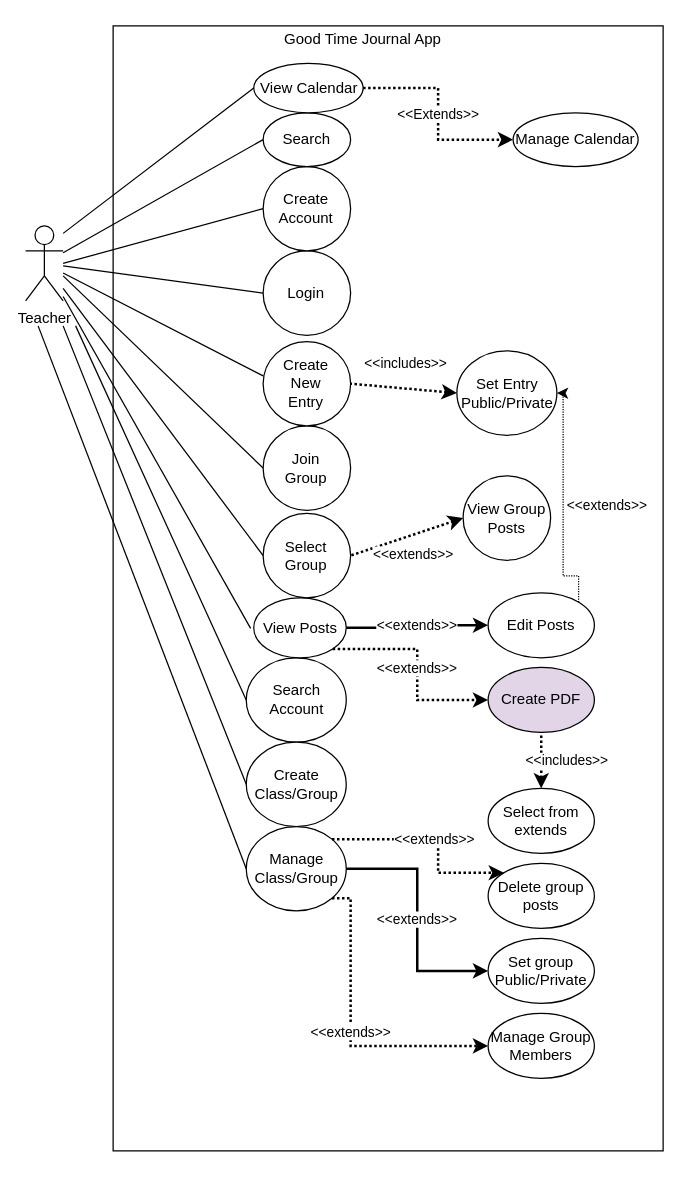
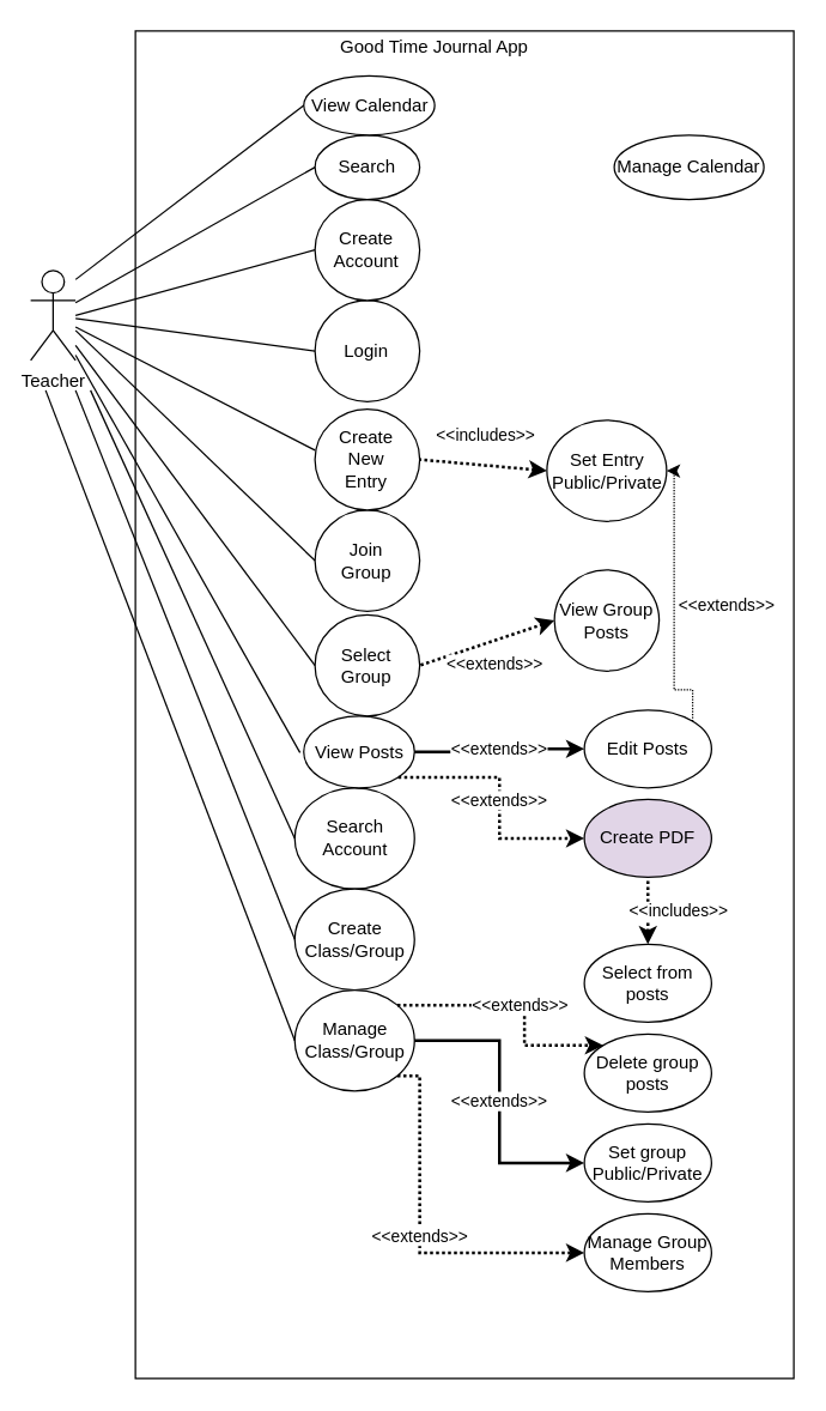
- <mxCell id="29" value="&amp;lt;&amp;lt;Extends&amp;gt;&amp;gt;" style="edgeStyle=orthogonalEdgeStyle;rounded=0;orthogonalLoop=1;jettySize=auto;html=1;dashed=1;dashPattern=1 1;endArrow=classic;endFill=1;strokeColor=#000000;strokeWidth=2;entryX=0;entryY=0.5;entryDx=0;entryDy=0;exitX=1;exitY=0.5;exitDx=0;exitDy=0;" parent="3" source="28" target="30" edge="1"><mxGeometry relative="1" as="geometry"><mxPoint x="500" y="270" as="sourcePoint" /></mxGeometry></mxCell>
- <mxCell id="37" value="Select from extends" style="ellipse;whiteSpace=wrap;html=1;" parent="3" vertex="1"><mxGeometry x="300" y="610" width="85" height="52" as="geometry" /></mxCell>
+ <mxCell id="37" value="Select from posts" style="ellipse;whiteSpace=wrap;html=1;" parent="3" vertex="1"><mxGeometry x="300" y="610" width="85" height="52" as="geometry" /></mxCell>
